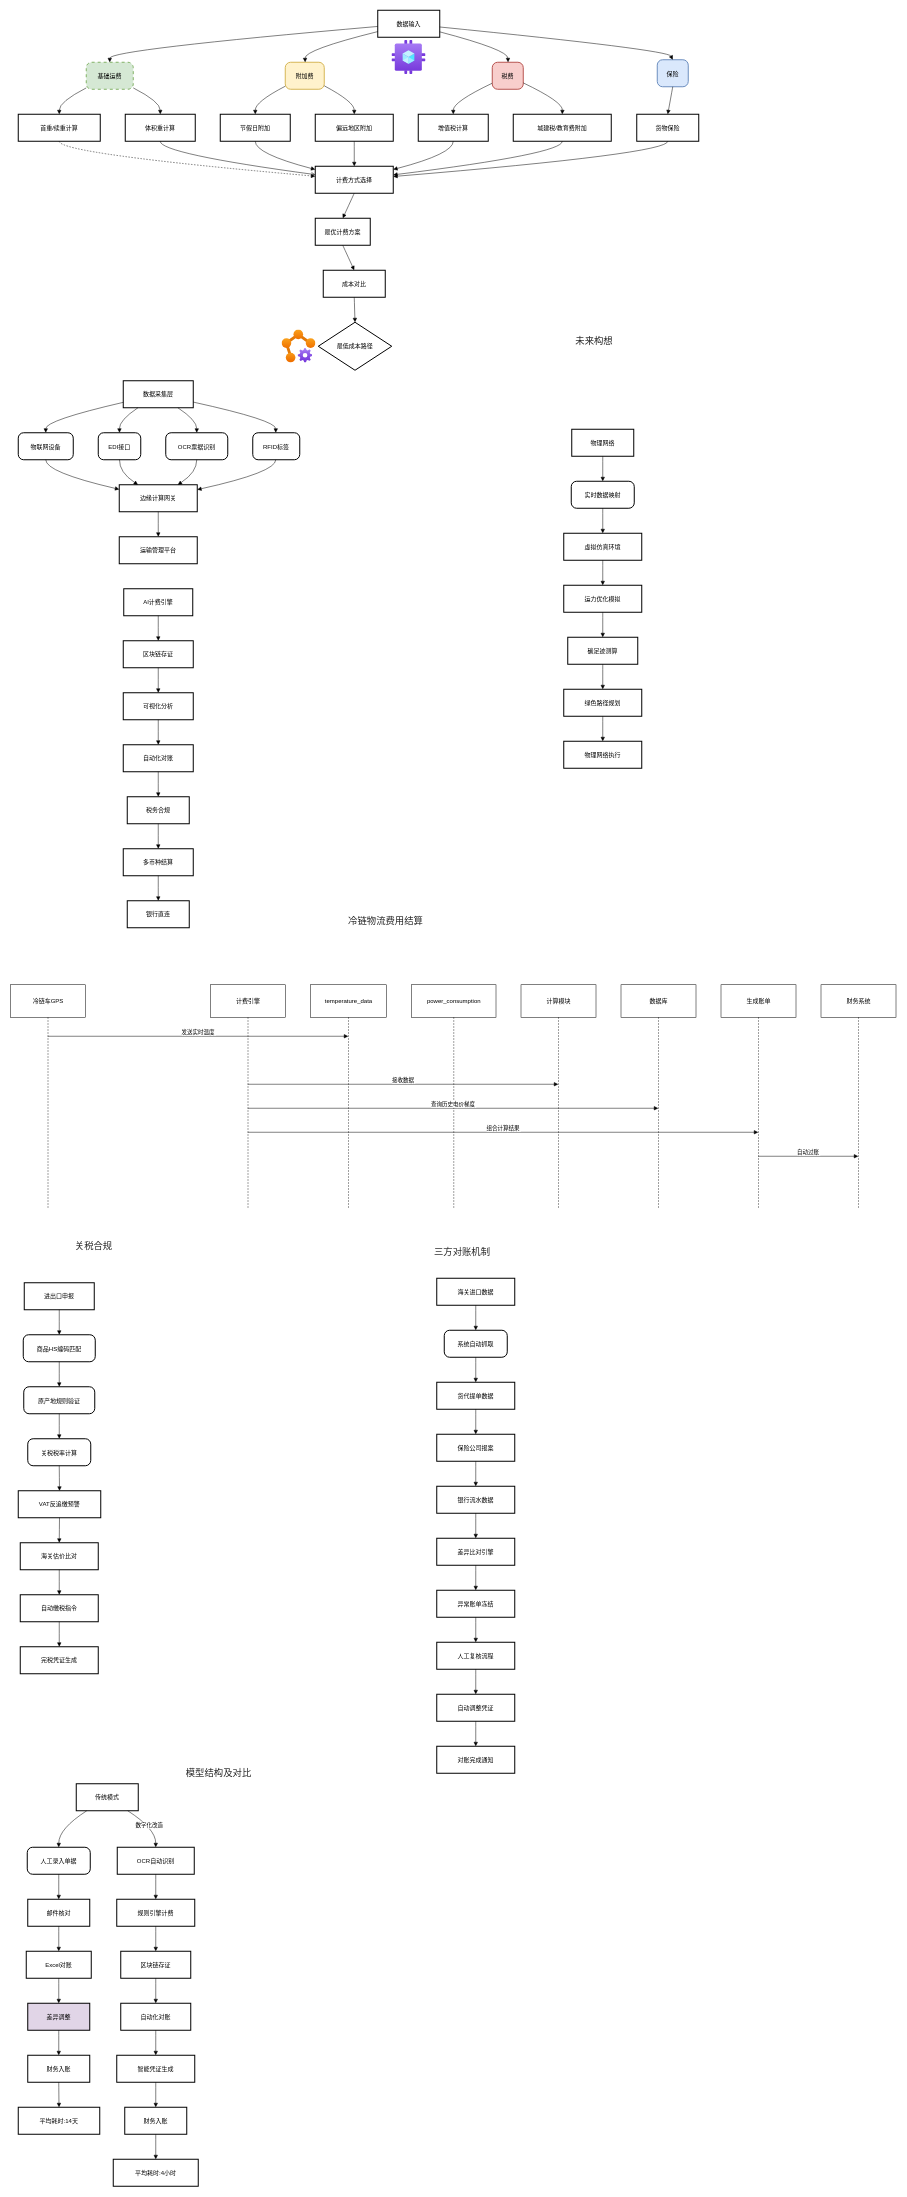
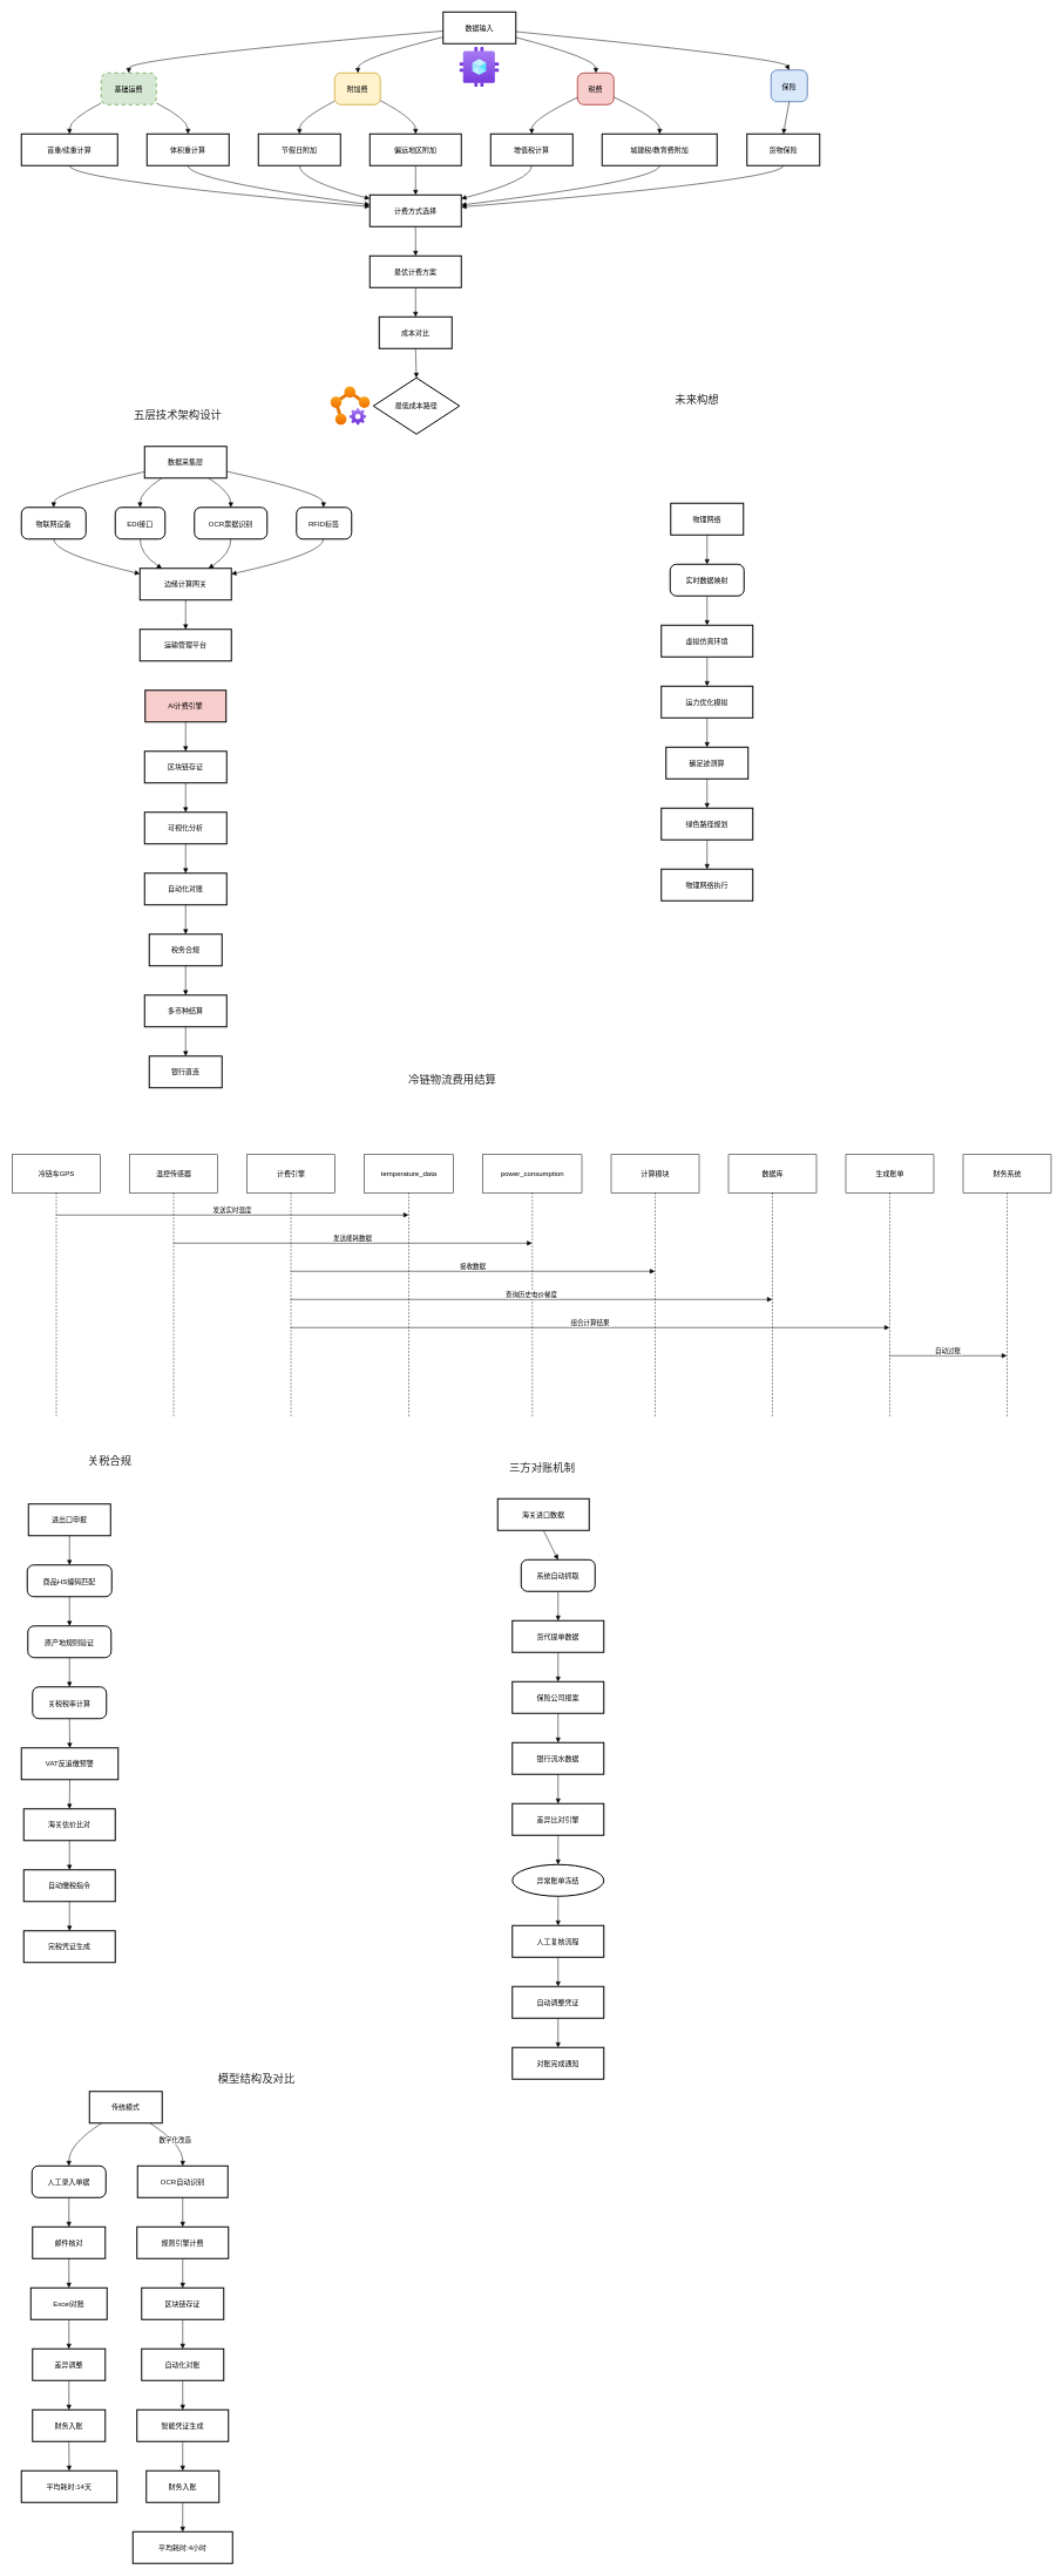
- <mxCell id="29" value="" style="curved=1;startArrow=none;endArrow=block;exitX=0.5;exitY=1;entryX=0;entryY=0.37;rounded=0;dashed=1;" edge="1" parent="1" source="7" target="14"><mxGeometry relative="1" as="geometry"><Array as="points"><mxPoint x="118" y="307" /></Array></mxGeometry></mxCell>
+ <mxCell id="29" value="" style="curved=1;startArrow=none;endArrow=block;exitX=0.5;exitY=1;entryX=0;entryY=0.37;rounded=0;" edge="1" parent="1" source="7" target="14"><mxGeometry relative="1" as="geometry"><Array as="points"><mxPoint x="118" y="307" /></Array></mxGeometry></mxCell>
- <mxCell id="30" value="" style="curved=1;startArrow=none;endArrow=open;exitX=0.5;exitY=1;entryX=0;entryY=0.31;rounded=0;" edge="1" parent="1" source="8" target="14"><mxGeometry relative="1" as="geometry"><Array as="points"><mxPoint x="320" y="307" /></Array></mxGeometry></mxCell>
+ <mxCell id="30" value="" style="curved=1;startArrow=none;endArrow=block;exitX=0.5;exitY=1;entryX=0;entryY=0.31;rounded=0;" edge="1" parent="1" source="8" target="14"><mxGeometry relative="1" as="geometry"><Array as="points"><mxPoint x="320" y="307" /></Array></mxGeometry></mxCell>
- <mxCell id="15" value="最优计费方案" style="whiteSpace=wrap;strokeWidth=2;rounded=0;shadow=0;glass=0;" vertex="1" parent="1"><mxGeometry x="630" y="436" width="110" height="54" as="geometry" /></mxCell>
+ <mxCell id="15" value="最优计费方案" style="whiteSpace=wrap;strokeWidth=2;rounded=0;shadow=0;glass=0;" vertex="1" parent="1"><mxGeometry x="630" y="436" width="156" height="54" as="geometry" /></mxCell>
+ <mxCell id="70" value="&lt;h3 style=&quot;margin: 24px 0px 0px; padding: 0px; font-weight: 500; color: rgba(0, 0, 0, 0.86); font-family: &amp;quot;PingFang SC&amp;quot;, &amp;quot;Microsoft YaHei&amp;quot;, &amp;quot;Arial Regular&amp;quot;; text-align: start; background-color: rgb(255, 255, 255);&quot;&gt;五层技术架构设计&lt;/h3&gt;" style="text;html=1;align=center;verticalAlign=middle;whiteSpace=wrap;rounded=0;fontSize=16;" vertex="1" parent="1"><mxGeometry x="190" y="669" width="226" height="52" as="geometry" /></mxCell>
- <mxCell id="48" value="AI计费引擎" style="whiteSpace=wrap;strokeWidth=2;" vertex="1" parent="1"><mxGeometry x="247" y="1177" width="138" height="54" as="geometry" /></mxCell>
+ <mxCell id="48" value="AI计费引擎" style="whiteSpace=wrap;strokeWidth=2;fillColor=#f8cecc;" vertex="1" parent="1"><mxGeometry x="247" y="1177" width="138" height="54" as="geometry" /></mxCell>
+ <mxCell id="82" value="发送能耗数据" style="verticalAlign=bottom;edgeStyle=elbowEdgeStyle;elbow=vertical;curved=0;rounded=0;endArrow=block;" edge="1" parent="1" source="73" target="76"><mxGeometry relative="1" as="geometry"><Array as="points"><mxPoint x="607.5" y="2120" /></Array></mxGeometry></mxCell>
+ <mxCell id="73" value="温控传感器" style="shape=umlLifeline;perimeter=lifelinePerimeter;whiteSpace=wrap;container=1;dropTarget=0;collapsible=0;recursiveResize=0;outlineConnect=0;portConstraint=eastwest;newEdgeStyle={&quot;edgeStyle&quot;:&quot;elbowEdgeStyle&quot;,&quot;elbow&quot;:&quot;vertical&quot;,&quot;curved&quot;:0,&quot;rounded&quot;:0};size=65;" vertex="1" parent="1"><mxGeometry x="220.5" y="1969" width="150" height="448" as="geometry" /></mxCell>
- <mxCell id="104" value="海关进口数据" style="whiteSpace=wrap;strokeWidth=2;" vertex="1" parent="1"><mxGeometry x="873" y="2556" width="156" height="54" as="geometry" /></mxCell>
+ <mxCell id="104" value="海关进口数据" style="whiteSpace=wrap;strokeWidth=2;" vertex="1" parent="1"><mxGeometry x="848" y="2556" width="156" height="54" as="geometry" /></mxCell>
- <mxCell id="110" value="异常账单冻结" style="whiteSpace=wrap;strokeWidth=2;" vertex="1" parent="1"><mxGeometry x="873" y="3180" width="156" height="54" as="geometry" /></mxCell>
+ <mxCell id="110" value="异常账单冻结" style="ellipse;whiteSpace=wrap;strokeWidth=2;" vertex="1" parent="1"><mxGeometry x="873" y="3180" width="156" height="54" as="geometry" /></mxCell>
- <mxCell id="127" value="差异调整" style="whiteSpace=wrap;strokeWidth=2;fillColor=#e1d5e7;" vertex="1" parent="1"><mxGeometry x="55" y="4006" width="124" height="54" as="geometry" /></mxCell>
+ <mxCell id="127" value="差异调整" style="whiteSpace=wrap;strokeWidth=2;" vertex="1" parent="1"><mxGeometry x="55" y="4006" width="124" height="54" as="geometry" /></mxCell>
